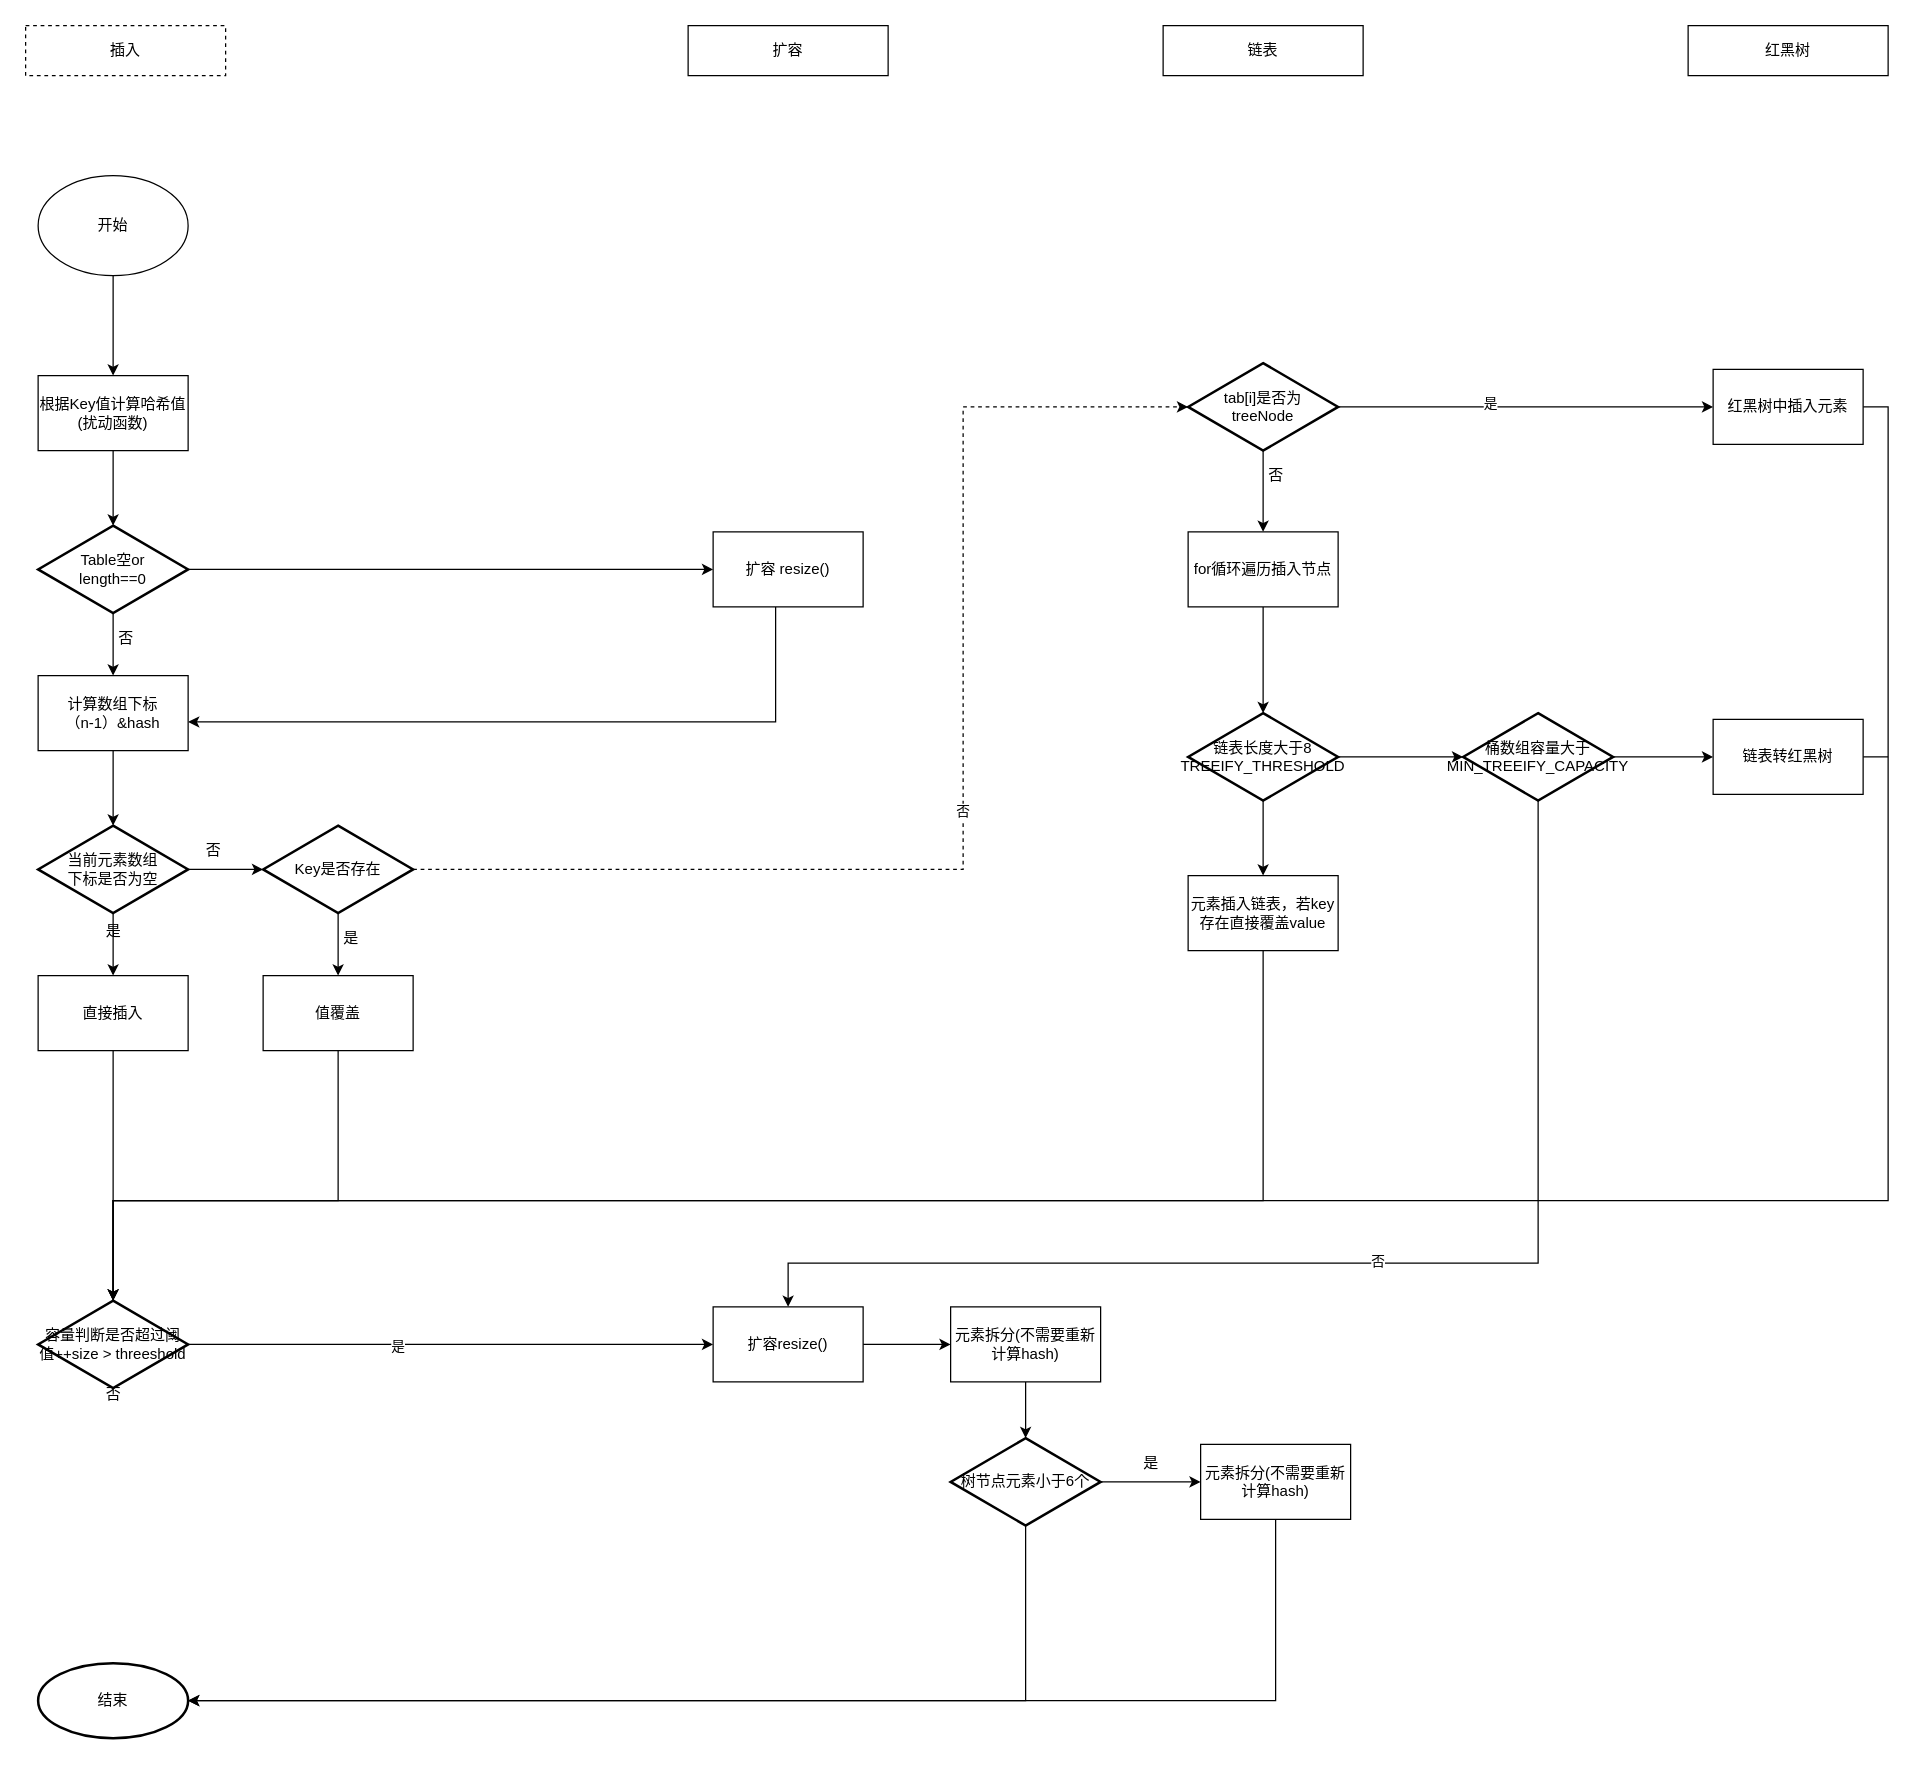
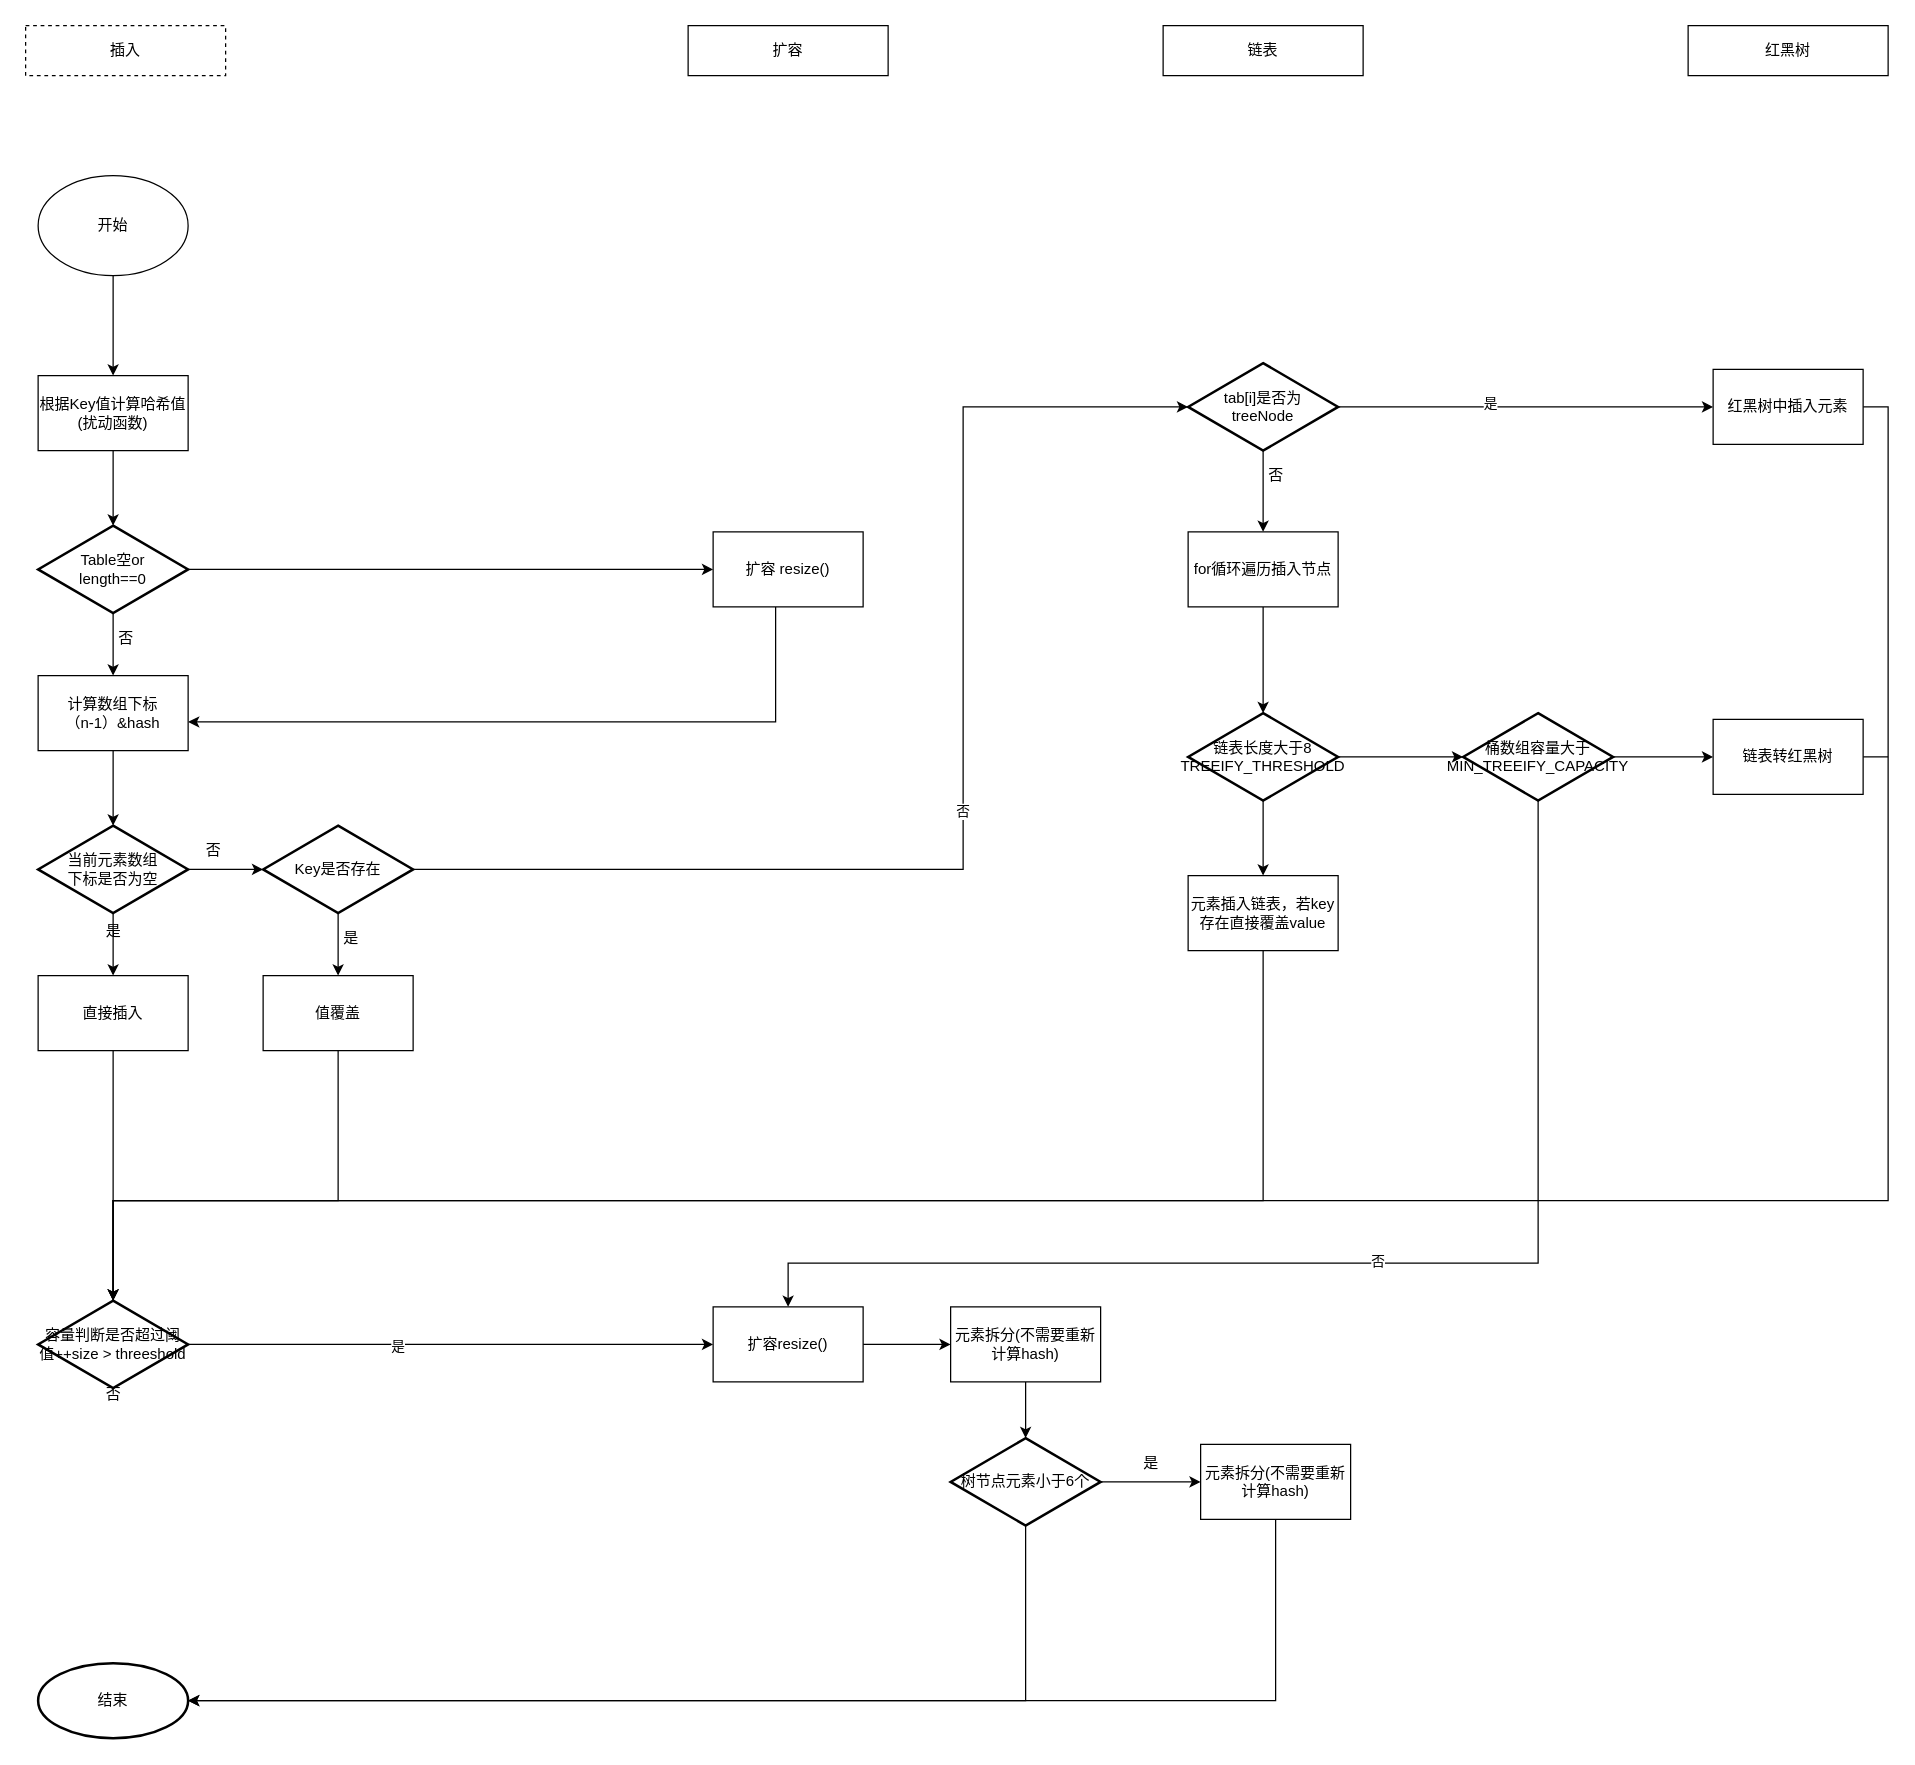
- <mxCell id="19" style="edgeStyle=orthogonalEdgeStyle;rounded=0;orthogonalLoop=1;jettySize=auto;html=1;entryX=0;entryY=0.5;entryDx=0;entryDy=0;entryPerimeter=0;dashed=1;" edge="1" parent="1" source="21" target="38"><mxGeometry relative="1" as="geometry"><Array as="points"><mxPoint x="770" y="695" /><mxPoint x="770" y="325" /></Array></mxGeometry></mxCell>
+ <mxCell id="19" style="edgeStyle=orthogonalEdgeStyle;rounded=0;orthogonalLoop=1;jettySize=auto;html=1;entryX=0;entryY=0.5;entryDx=0;entryDy=0;entryPerimeter=0;" edge="1" parent="1" source="21" target="38"><mxGeometry relative="1" as="geometry"><Array as="points"><mxPoint x="770" y="695" /><mxPoint x="770" y="325" /></Array></mxGeometry></mxCell>
